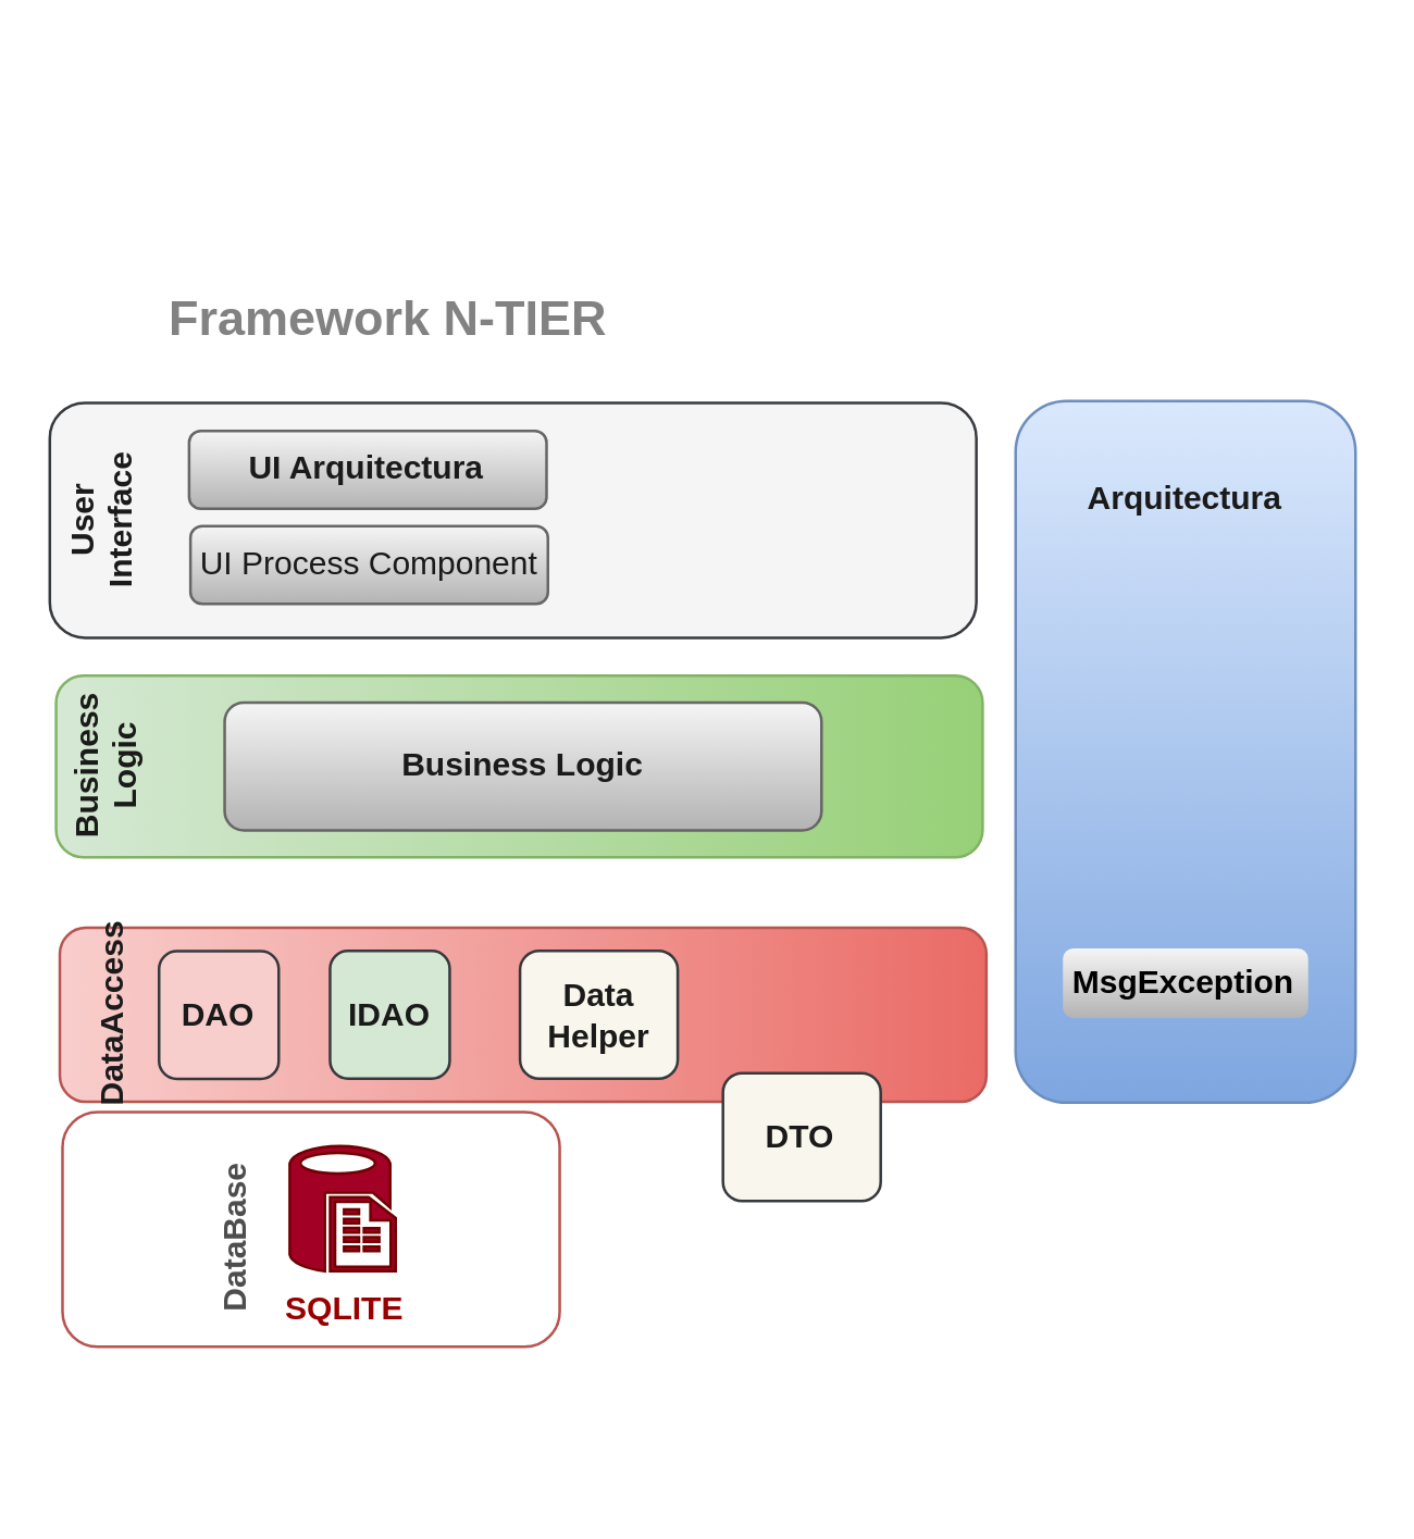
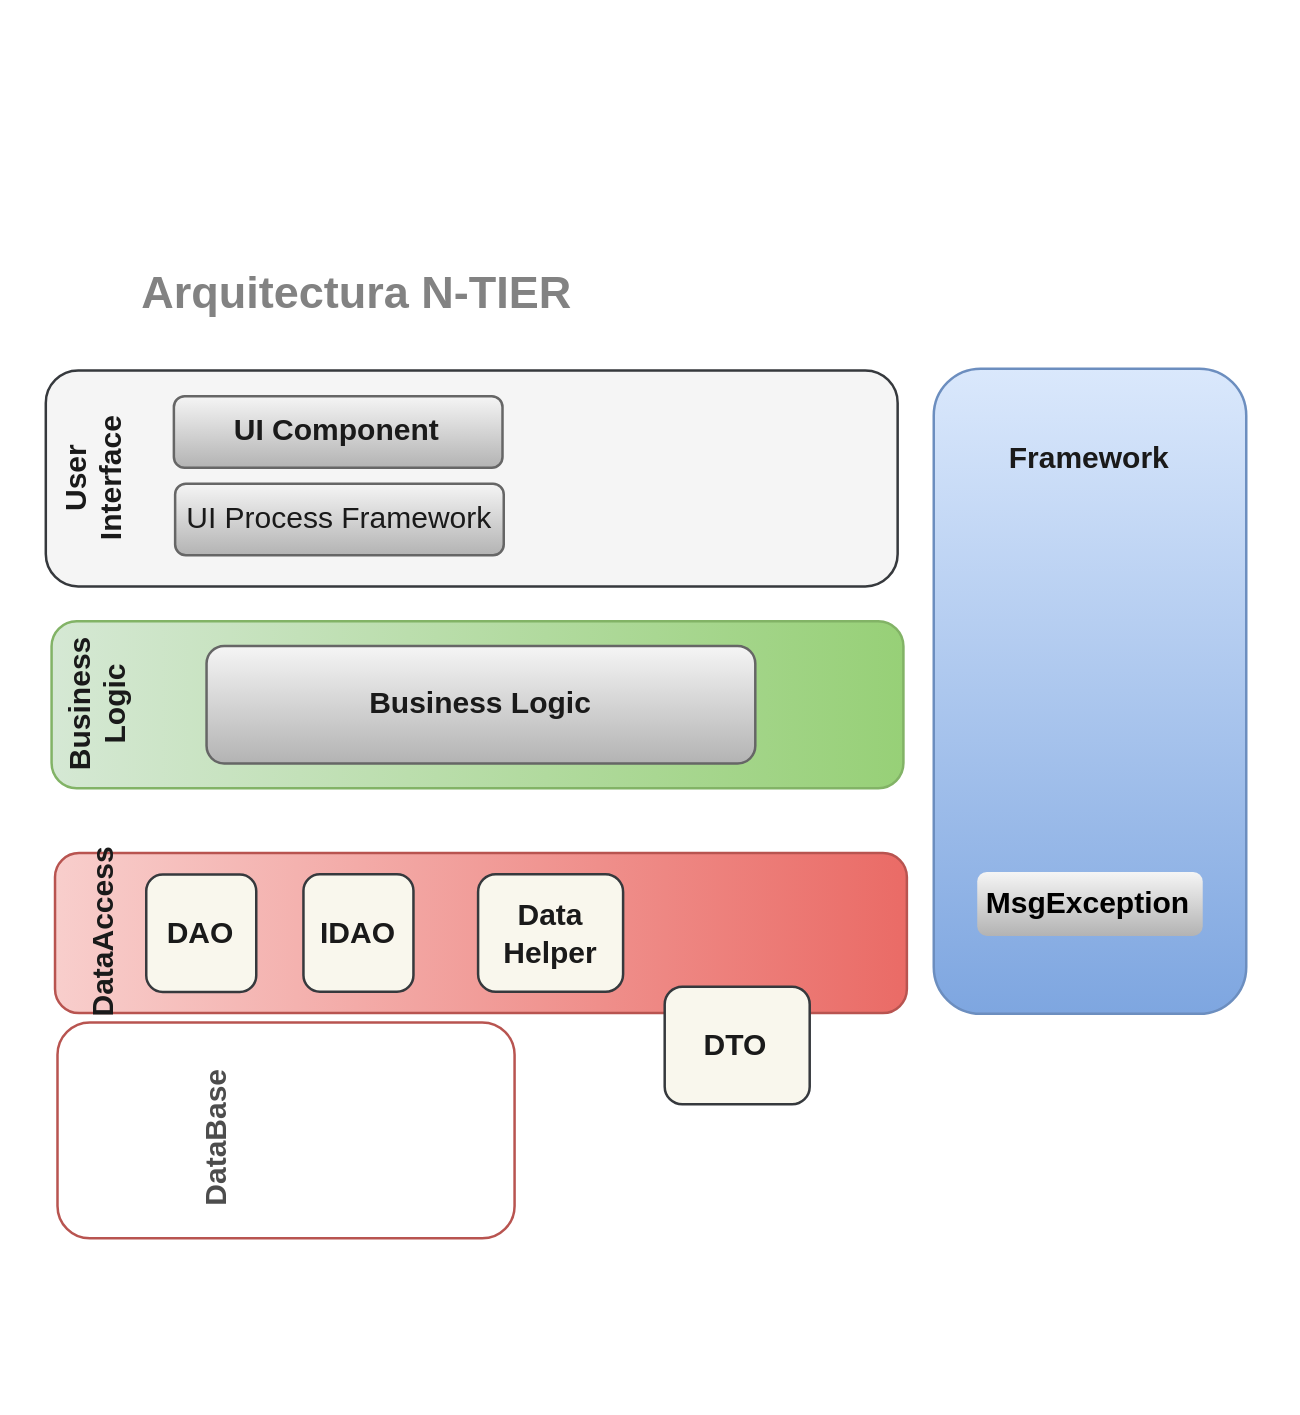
- <mxCell id="4" value="&lt;font color=&quot;#828282&quot; style=&quot;font-size: 18px;&quot;&gt;&lt;b style=&quot;&quot;&gt;Framework N-TIER&lt;/b&gt;&lt;/font&gt;" style="text;html=1;strokeColor=none;fillColor=none;align=center;verticalAlign=middle;whiteSpace=wrap;rounded=0;labelBackgroundColor=none;fontColor=#333333;" parent="1" vertex="1"><mxGeometry x="20.38" y="102" width="245" height="30" as="geometry" /></mxCell>
+ <mxCell id="4" value="&lt;font color=&quot;#828282&quot; style=&quot;font-size: 18px;&quot;&gt;&lt;b style=&quot;&quot;&gt;Arquitectura N-TIER&lt;/b&gt;&lt;/font&gt;" style="text;html=1;strokeColor=none;fillColor=none;align=center;verticalAlign=middle;whiteSpace=wrap;rounded=0;labelBackgroundColor=none;fontColor=#333333;" parent="1" vertex="1"><mxGeometry x="20.38" y="102" width="245" height="30" as="geometry" /></mxCell>
- <mxCell id="13" value="&lt;span style=&quot;color: rgb(26, 26, 26);&quot;&gt;&lt;b&gt;UI Arquitectura&lt;/b&gt;&lt;/span&gt;" style="rounded=1;whiteSpace=wrap;html=1;fillColor=#f5f5f5;strokeColor=#666666;gradientColor=#b3b3b3;" parent="1" vertex="1"><mxGeometry x="69.05" y="158" width="131.45" height="28.62" as="geometry" /></mxCell>
+ <mxCell id="13" value="&lt;span style=&quot;color: rgb(26, 26, 26);&quot;&gt;&lt;b&gt;UI Component&lt;/b&gt;&lt;/span&gt;" style="rounded=1;whiteSpace=wrap;html=1;fillColor=#f5f5f5;strokeColor=#666666;gradientColor=#b3b3b3;" parent="1" vertex="1"><mxGeometry x="69.05" y="158" width="131.45" height="28.62" as="geometry" /></mxCell>
- <mxCell id="12" value="&lt;span style=&quot;color: rgb(26, 26, 26);&quot;&gt;UI Process Component&lt;/span&gt;" style="rounded=1;whiteSpace=wrap;html=1;fillColor=#f5f5f5;strokeColor=#666666;gradientColor=#b3b3b3;" parent="1" vertex="1"><mxGeometry x="69.55" y="193" width="131.45" height="28.62" as="geometry" /></mxCell>
+ <mxCell id="12" value="&lt;span style=&quot;color: rgb(26, 26, 26);&quot;&gt;UI Process Framework&lt;/span&gt;" style="rounded=1;whiteSpace=wrap;html=1;fillColor=#f5f5f5;strokeColor=#666666;gradientColor=#b3b3b3;" parent="1" vertex="1"><mxGeometry x="69.55" y="193" width="131.45" height="28.62" as="geometry" /></mxCell>
- <mxCell id="6" value="&lt;font color=&quot;#1a1a1a&quot;&gt;&lt;b&gt;Arquitectura&lt;/b&gt;&lt;br&gt;&lt;br&gt;&lt;br&gt;&lt;br&gt;&lt;br&gt;&lt;br&gt;&lt;br&gt;&lt;br&gt;&lt;br&gt;&lt;br&gt;&lt;br&gt;&lt;br&gt;&lt;br&gt;&lt;br&gt;&lt;/font&gt;" style="rounded=1;whiteSpace=wrap;html=1;fillColor=#dae8fc;strokeColor=#6c8ebf;gradientColor=#7ea6e0;" parent="1" vertex="1"><mxGeometry x="373" y="147" width="125" height="258" as="geometry" /></mxCell>
+ <mxCell id="6" value="&lt;font color=&quot;#1a1a1a&quot;&gt;&lt;b&gt;Framework&lt;/b&gt;&lt;br&gt;&lt;br&gt;&lt;br&gt;&lt;br&gt;&lt;br&gt;&lt;br&gt;&lt;br&gt;&lt;br&gt;&lt;br&gt;&lt;br&gt;&lt;br&gt;&lt;br&gt;&lt;br&gt;&lt;br&gt;&lt;/font&gt;" style="rounded=1;whiteSpace=wrap;html=1;fillColor=#dae8fc;strokeColor=#6c8ebf;gradientColor=#7ea6e0;" parent="1" vertex="1"><mxGeometry x="373" y="147" width="125" height="258" as="geometry" /></mxCell>
- <mxCell id="3" value="&lt;font color=&quot;#1a1a1a&quot;&gt;&lt;b&gt;DAO&lt;/b&gt;&lt;br&gt;&lt;/font&gt;" style="rounded=1;whiteSpace=wrap;html=1;fillColor=#f8cecc;strokeColor=#36393d;" parent="1" vertex="1"><mxGeometry x="58" y="349.32" width="44" height="47" as="geometry" /></mxCell>
+ <mxCell id="3" value="&lt;font color=&quot;#1a1a1a&quot;&gt;&lt;b&gt;DAO&lt;/b&gt;&lt;br&gt;&lt;/font&gt;" style="rounded=1;whiteSpace=wrap;html=1;fillColor=#f9f7ed;strokeColor=#36393d;" parent="1" vertex="1"><mxGeometry x="58" y="349.32" width="44" height="47" as="geometry" /></mxCell>
- <mxCell id="16" value="&lt;font color=&quot;#1a1a1a&quot;&gt;&lt;b&gt;IDAO&lt;/b&gt;&lt;br&gt;&lt;/font&gt;" style="rounded=1;whiteSpace=wrap;html=1;fillColor=#d5e8d4;strokeColor=#36393d;" parent="1" vertex="1"><mxGeometry x="120.88" y="349.21" width="44" height="47" as="geometry" /></mxCell>
+ <mxCell id="16" value="&lt;font color=&quot;#1a1a1a&quot;&gt;&lt;b&gt;IDAO&lt;/b&gt;&lt;br&gt;&lt;/font&gt;" style="rounded=1;whiteSpace=wrap;html=1;fillColor=#f9f7ed;strokeColor=#36393d;" parent="1" vertex="1"><mxGeometry x="120.88" y="349.21" width="44" height="47" as="geometry" /></mxCell>
- <mxCell id="14" value="&lt;b&gt;&lt;font color=&quot;#990000&quot;&gt;SQLITE&lt;/font&gt;&lt;/b&gt;" style="verticalLabelPosition=bottom;html=1;verticalAlign=top;align=center;strokeColor=#6F0000;fillColor=#a20025;shape=mxgraph.azure.sql_reporting;fontColor=#ffffff;" parent="1" vertex="1"><mxGeometry x="106.05" y="421" width="38.95" height="46" as="geometry" /></mxCell>
